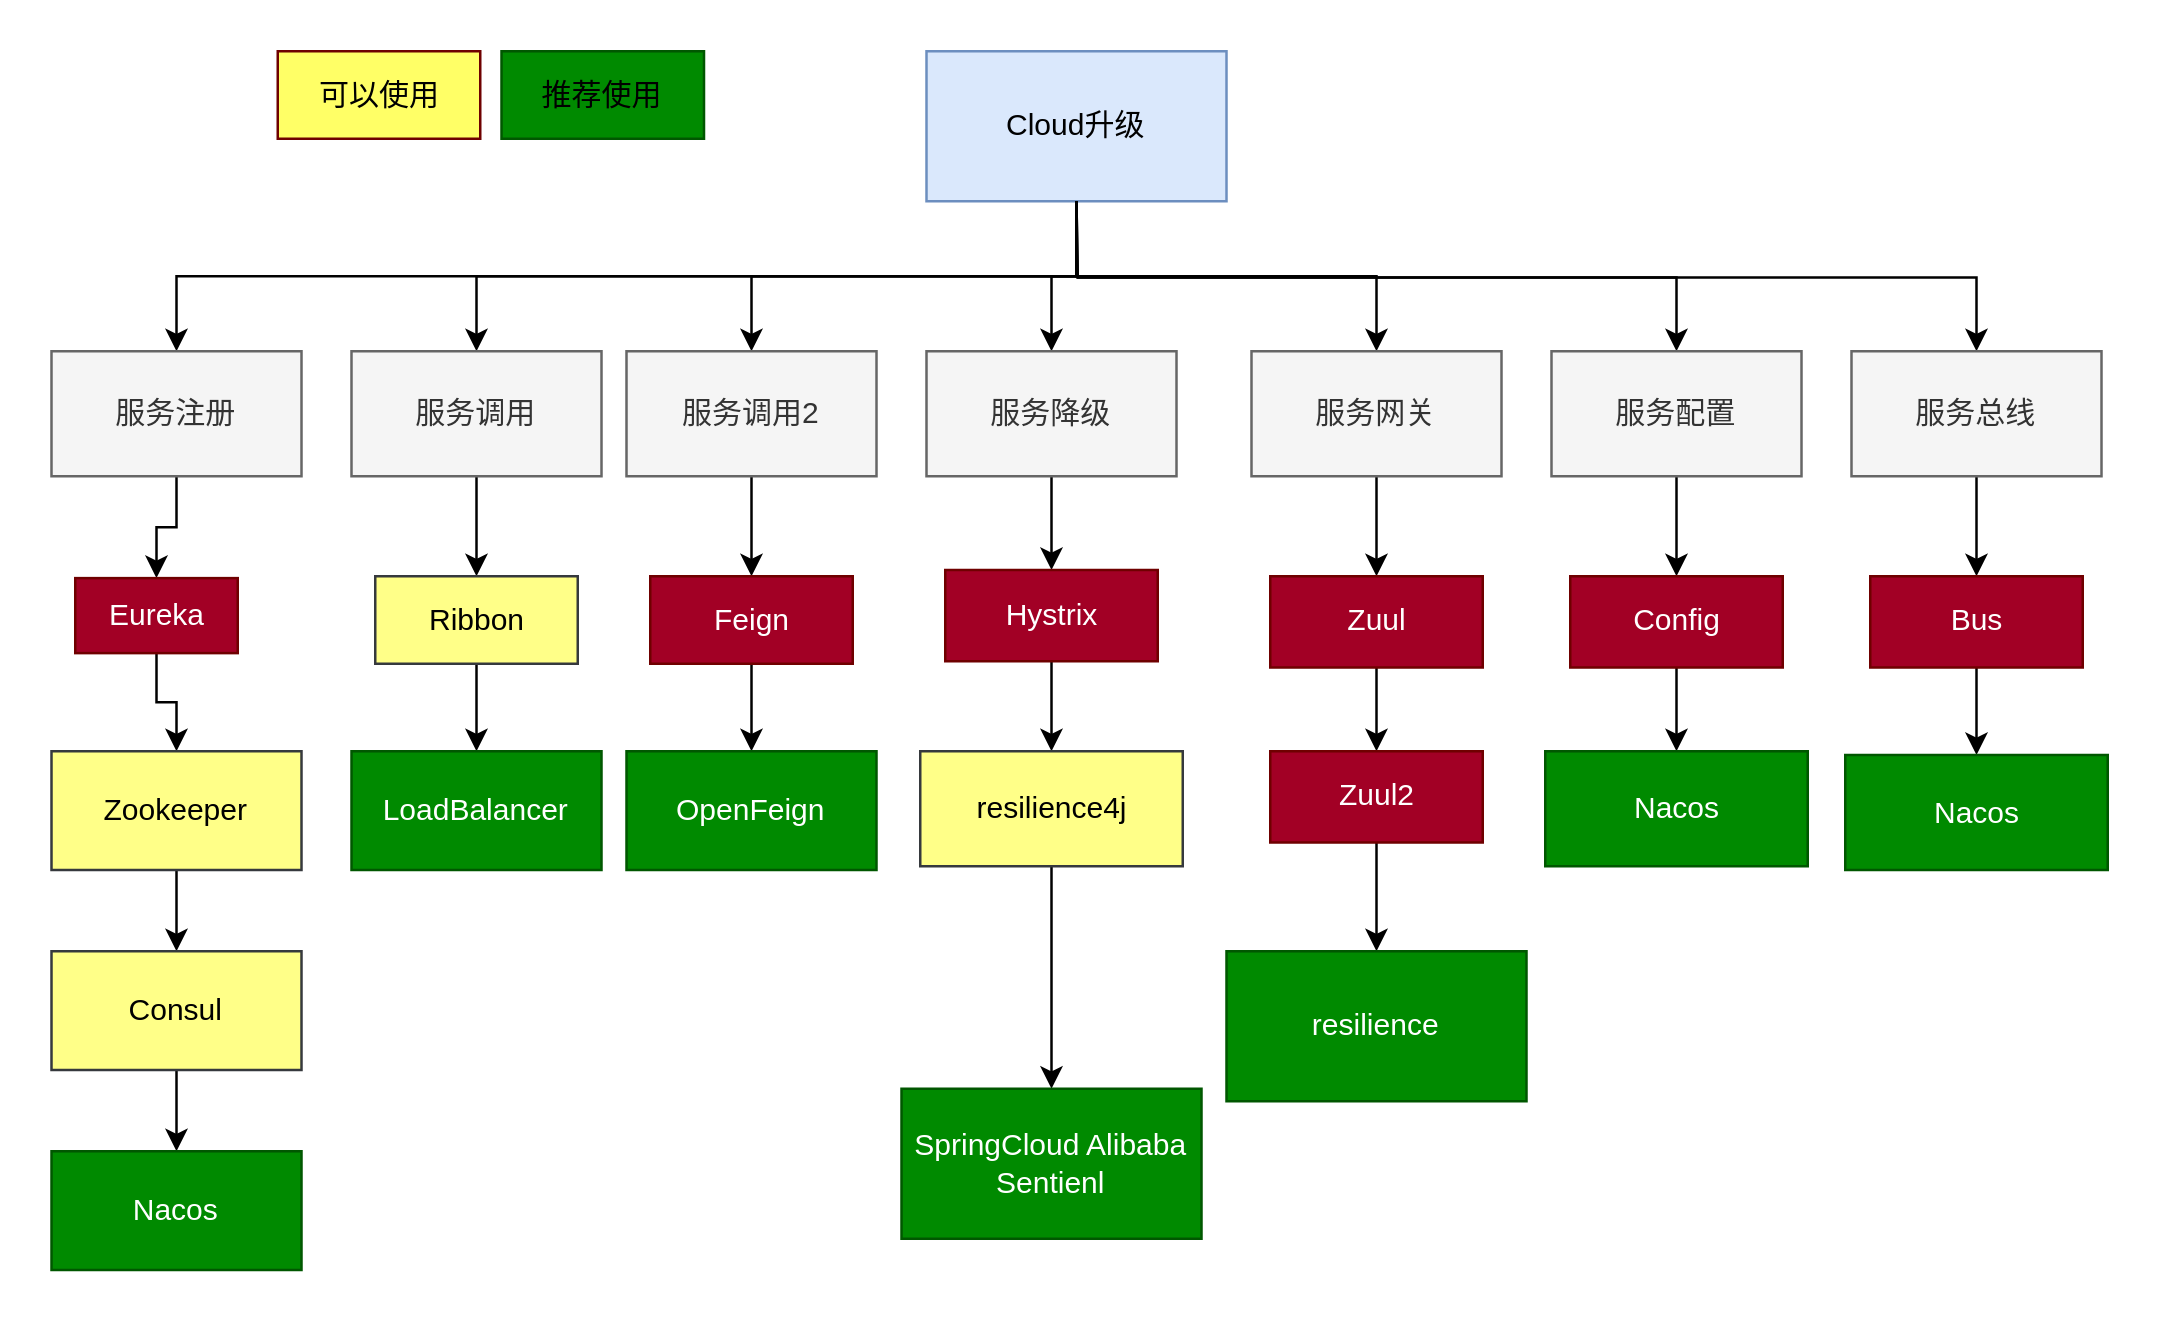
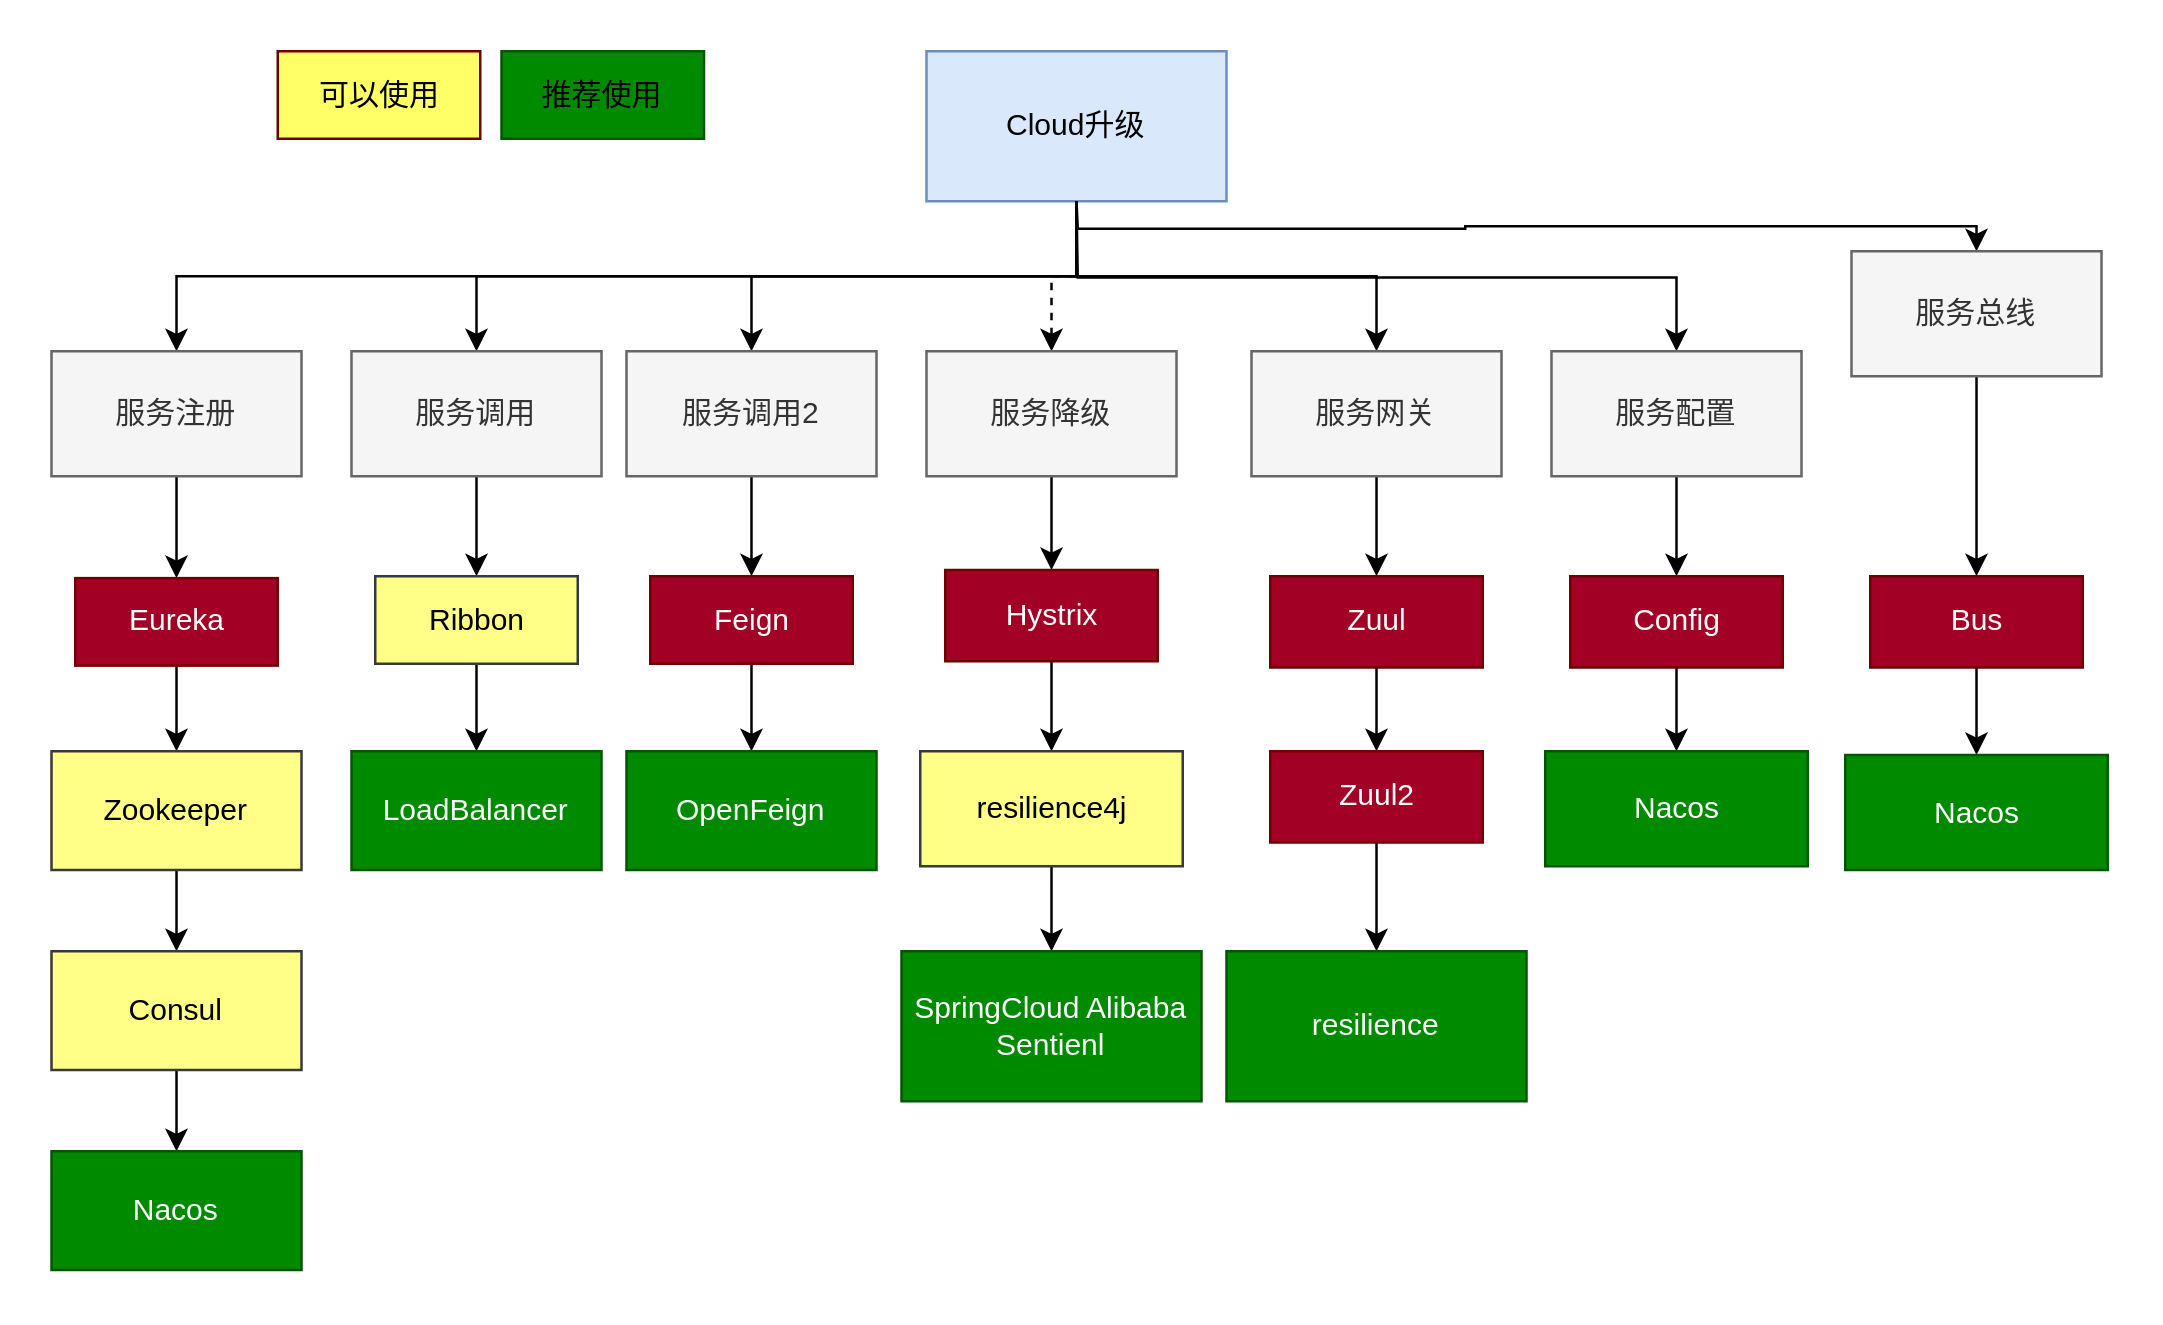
- <mxCell id="9" value="" style="edgeStyle=orthogonalEdgeStyle;rounded=0;html=1;startArrow=classic;startFill=1;endArrow=none;endFill=0;strokeColor=#000000;" parent="1" source="11" target="3" edge="1"><mxGeometry relative="1" as="geometry" /></mxCell>
+ <mxCell id="9" value="" style="edgeStyle=orthogonalEdgeStyle;rounded=0;html=1;startArrow=classic;startFill=1;endArrow=none;endFill=0;strokeColor=#000000;dashed=1;" parent="1" source="11" target="3" edge="1"><mxGeometry relative="1" as="geometry" /></mxCell>
- <mxCell id="39" value="服务总线" style="whiteSpace=wrap;html=1;fillColor=#f5f5f5;fontColor=#333333;strokeColor=#666666;" parent="1" vertex="1"><mxGeometry x="740" y="140" width="100" height="50" as="geometry" /></mxCell>
+ <mxCell id="39" value="服务总线" style="whiteSpace=wrap;html=1;fillColor=#f5f5f5;fontColor=#333333;strokeColor=#666666;" parent="1" vertex="1"><mxGeometry x="740" y="100" width="100" height="50" as="geometry" /></mxCell>
- <mxCell id="47" value="Eureka" style="whiteSpace=wrap;html=1;fillColor=#a20025;strokeColor=#6F0000;fontColor=#ffffff;" parent="1" vertex="1"><mxGeometry x="29.5" y="230.75" width="65" height="30" as="geometry" /></mxCell>
+ <mxCell id="47" value="Eureka" style="whiteSpace=wrap;html=1;fillColor=#a20025;strokeColor=#6F0000;fontColor=#ffffff;" parent="1" vertex="1"><mxGeometry x="29.5" y="230.75" width="81" height="35" as="geometry" /></mxCell>
- <mxCell id="22" value="SpringCloud Alibaba Sentienl" style="whiteSpace=wrap;html=1;strokeColor=#005700;fillColor=#008a00;fontColor=#ffffff;" parent="1" vertex="1"><mxGeometry x="360" y="435" width="120" height="60" as="geometry" /></mxCell>
+ <mxCell id="22" value="SpringCloud Alibaba Sentienl" style="whiteSpace=wrap;html=1;strokeColor=#005700;fillColor=#008a00;fontColor=#ffffff;" parent="1" vertex="1"><mxGeometry x="360" y="380" width="120" height="60" as="geometry" /></mxCell>
